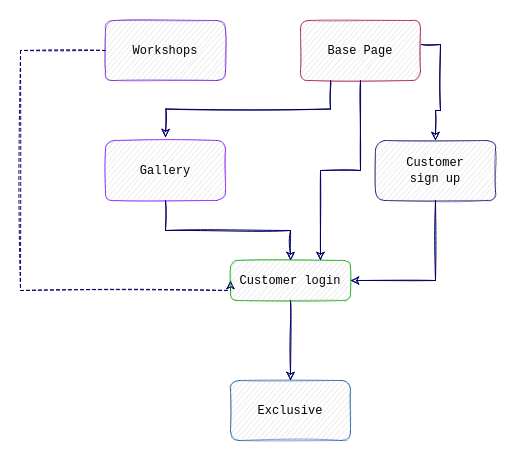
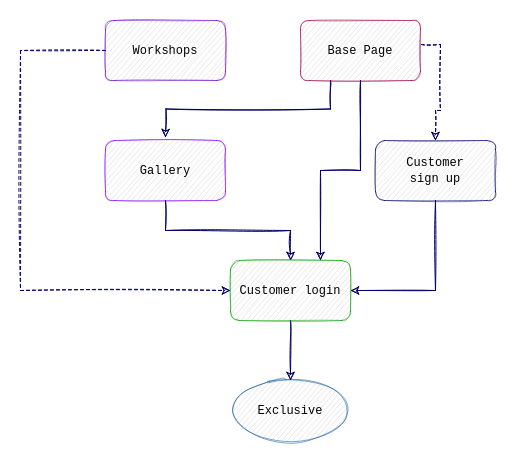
- <mxCell id="3" style="edgeStyle=orthogonalEdgeStyle;rounded=0;orthogonalLoop=1;jettySize=auto;html=1;entryX=0.5;entryY=0;entryDx=0;entryDy=0;exitX=1.008;exitY=0.4;exitDx=0;exitDy=0;exitPerimeter=0;sketch=1;strokeColor=#000066;" edge="1" parent="1" source="5" target="12"><mxGeometry relative="1" as="geometry"><mxPoint x="460" y="70" as="sourcePoint" /></mxGeometry></mxCell>
+ <mxCell id="3" style="edgeStyle=orthogonalEdgeStyle;rounded=0;orthogonalLoop=1;jettySize=auto;html=1;entryX=0.5;entryY=0;entryDx=0;entryDy=0;exitX=1.008;exitY=0.4;exitDx=0;exitDy=0;exitPerimeter=0;sketch=1;strokeColor=#000066;dashed=1;" edge="1" parent="1" source="5" target="12"><mxGeometry relative="1" as="geometry"><mxPoint x="460" y="70" as="sourcePoint" /></mxGeometry></mxCell>
- <mxCell id="14" value="&lt;font face=&quot;Courier New&quot;&gt;Customer login&lt;/font&gt;" style="rounded=1;whiteSpace=wrap;html=1;sketch=1;strokeColor=#009900;fillColor=#CCCCCC;opacity=50;" vertex="1" parent="1"><mxGeometry x="230" y="260" width="120" height="40" as="geometry" /></mxCell>
+ <mxCell id="14" value="&lt;font face=&quot;Courier New&quot;&gt;Customer login&lt;/font&gt;" style="rounded=1;whiteSpace=wrap;html=1;sketch=1;strokeColor=#009900;fillColor=#CCCCCC;opacity=50;" vertex="1" parent="1"><mxGeometry x="230" y="260" width="120" height="60" as="geometry" /></mxCell>
- <mxCell id="10" value="&lt;font face=&quot;Courier New&quot;&gt;Exclusive&lt;/font&gt;" style="rounded=1;whiteSpace=wrap;html=1;sketch=1;strokeColor=#004C99;fillColor=#CCCCCC;opacity=50;" vertex="1" parent="1"><mxGeometry x="230" y="380" width="120" height="60" as="geometry" /></mxCell>
+ <mxCell id="10" value="&lt;font face=&quot;Courier New&quot;&gt;Exclusive&lt;/font&gt;" style="ellipse;whiteSpace=wrap;html=1;sketch=1;strokeColor=#004C99;fillColor=#CCCCCC;opacity=50;" vertex="1" parent="1"><mxGeometry x="230" y="380" width="120" height="60" as="geometry" /></mxCell>
